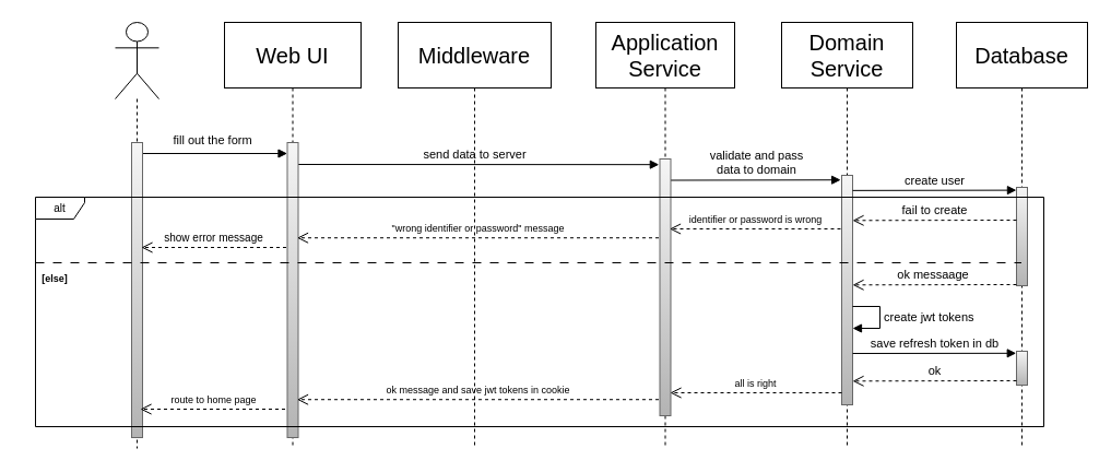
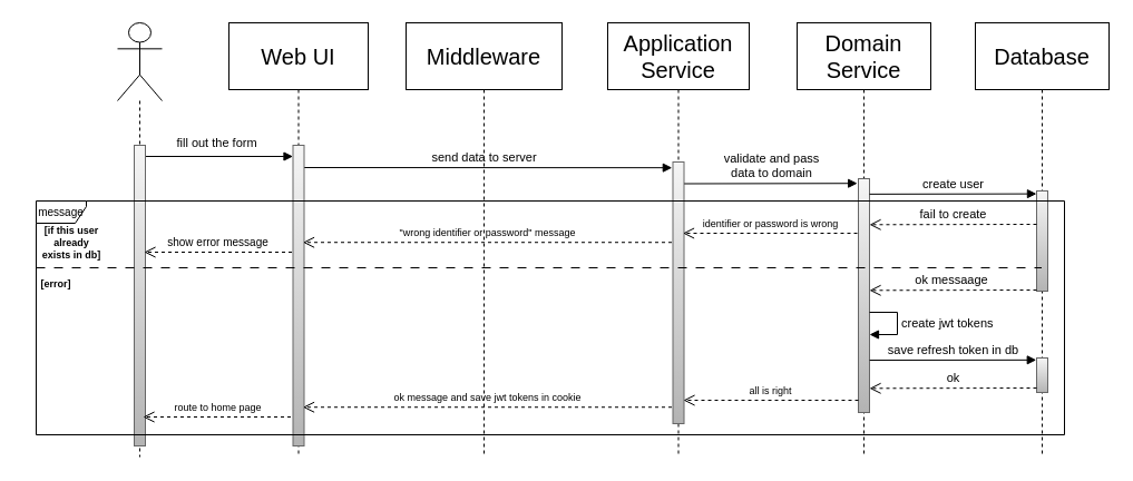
- <mxCell id="15" value="alt" style="shape=umlFrame;whiteSpace=wrap;html=1;fontSize=10;width=45;height=20;" vertex="1" parent="13"><mxGeometry x="-843" y="160" width="923" height="210" as="geometry" /></mxCell>
+ <mxCell id="15" value="message" style="shape=umlFrame;whiteSpace=wrap;html=1;fontSize=10;width=45;height=20;" vertex="1" parent="13"><mxGeometry x="-843" y="160" width="923" height="210" as="geometry" /></mxCell>
+ <mxCell id="20" value="[if this user&lt;br&gt;already exists in db]" style="text;html=1;strokeColor=none;fillColor=none;align=center;verticalAlign=middle;whiteSpace=wrap;rounded=0;fontSize=9;fontStyle=1" vertex="1" parent="13"><mxGeometry x="-841" y="183" width="60" height="30" as="geometry" /></mxCell>
- <mxCell id="24" value="[else]" style="text;html=1;strokeColor=none;fillColor=none;align=center;verticalAlign=middle;whiteSpace=wrap;rounded=0;fontSize=9;fontStyle=1" vertex="1" parent="13"><mxGeometry x="-855" y="220" width="60" height="30" as="geometry" /></mxCell>
+ <mxCell id="24" value="[error]" style="text;html=1;strokeColor=none;fillColor=none;align=center;verticalAlign=middle;whiteSpace=wrap;rounded=0;fontSize=9;fontStyle=1" vertex="1" parent="13"><mxGeometry x="-855" y="220" width="60" height="30" as="geometry" /></mxCell>
